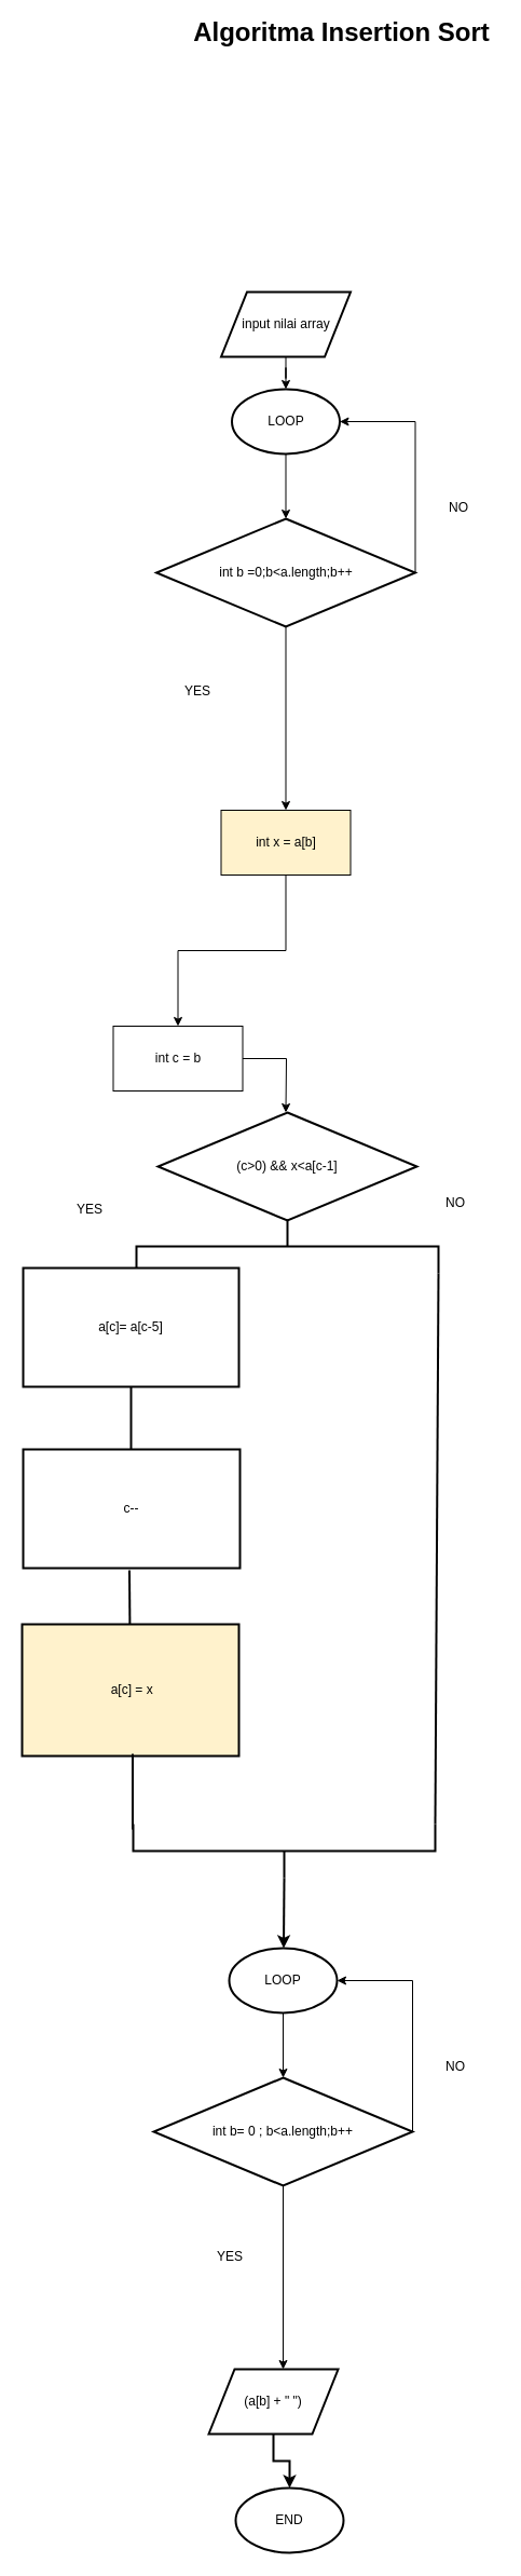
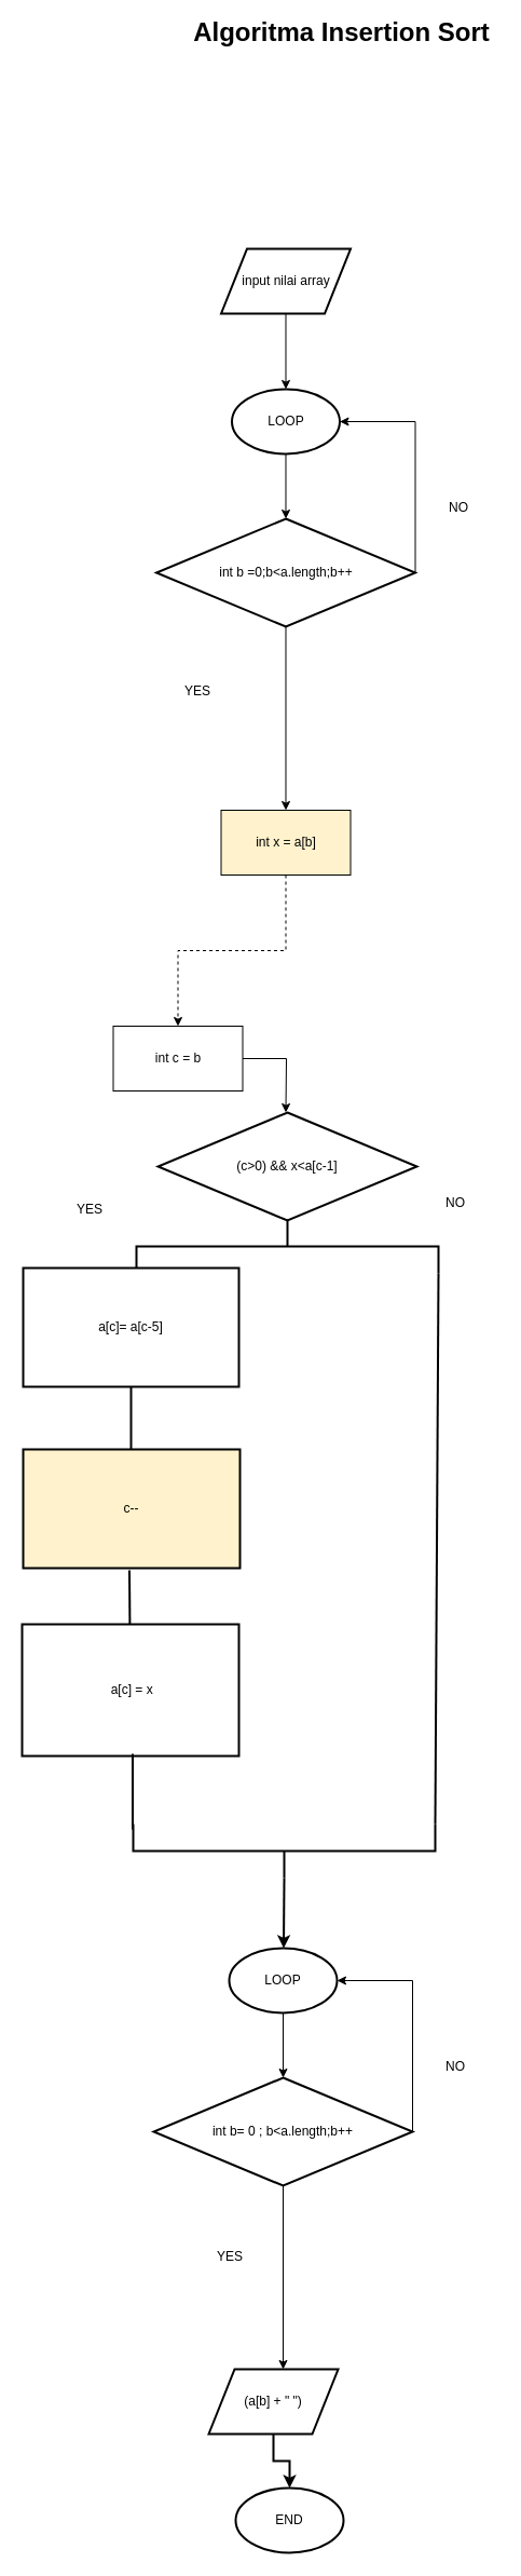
- <mxCell id="3" value="input nilai array" style="shape=parallelogram;perimeter=parallelogramPerimeter;whiteSpace=wrap;html=1;strokeWidth=2;" parent="1" vertex="1"><mxGeometry x="204.5" y="270" width="120" height="60" as="geometry" /></mxCell>
+ <mxCell id="3" value="input nilai array" style="shape=parallelogram;perimeter=parallelogramPerimeter;whiteSpace=wrap;html=1;strokeWidth=2;" parent="1" vertex="1"><mxGeometry x="204.5" y="230" width="120" height="60" as="geometry" /></mxCell>
- <mxCell id="36" value="" style="edgeStyle=orthogonalEdgeStyle;rounded=0;orthogonalLoop=1;jettySize=auto;html=1;" parent="1" source="37" target="39" edge="1"><mxGeometry relative="1" as="geometry" /></mxCell>
+ <mxCell id="36" value="" style="edgeStyle=orthogonalEdgeStyle;rounded=0;orthogonalLoop=1;jettySize=auto;html=1;dashed=1;" parent="1" source="37" target="39" edge="1"><mxGeometry relative="1" as="geometry" /></mxCell>
- <mxCell id="19" value="c--" style="rounded=0;whiteSpace=wrap;html=1;strokeWidth=2;" parent="1" vertex="1"><mxGeometry x="21" y="1342" width="201" height="110" as="geometry" /></mxCell>
+ <mxCell id="19" value="c--" style="rounded=0;whiteSpace=wrap;html=1;strokeWidth=2;fillColor=#fff2cc;" parent="1" vertex="1"><mxGeometry x="21" y="1342" width="201" height="110" as="geometry" /></mxCell>
- <mxCell id="21" value="&amp;nbsp;a[c] = x" style="rounded=0;whiteSpace=wrap;html=1;strokeWidth=2;fillColor=#fff2cc;" parent="1" vertex="1"><mxGeometry x="20" y="1504" width="201" height="122" as="geometry" /></mxCell>
+ <mxCell id="21" value="&amp;nbsp;a[c] = x" style="rounded=0;whiteSpace=wrap;html=1;strokeWidth=2;" parent="1" vertex="1"><mxGeometry x="20" y="1504" width="201" height="122" as="geometry" /></mxCell>
